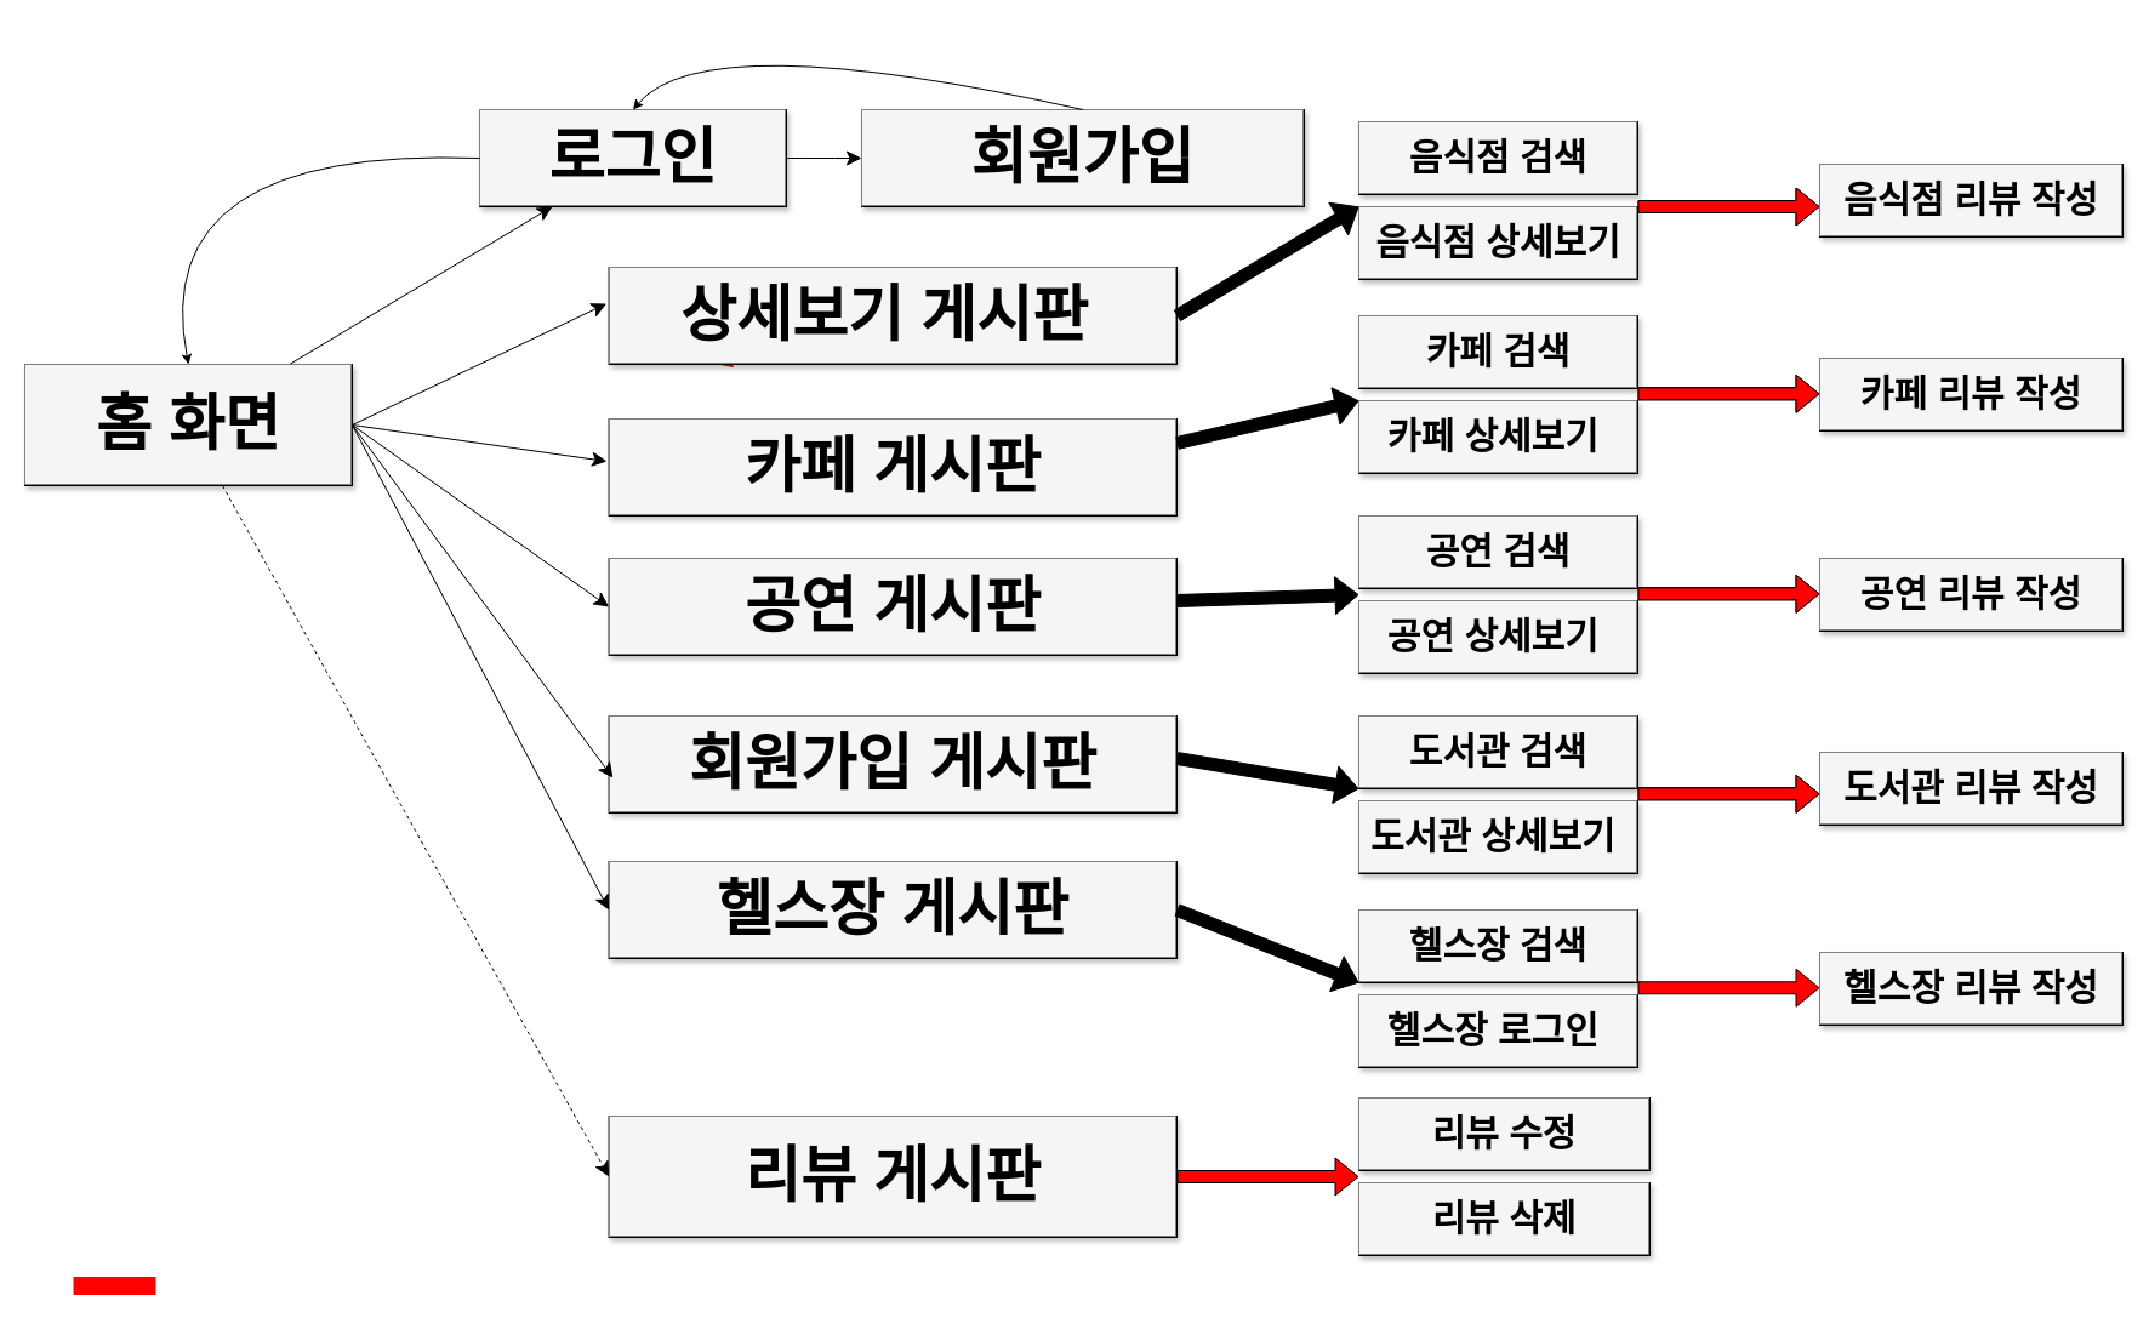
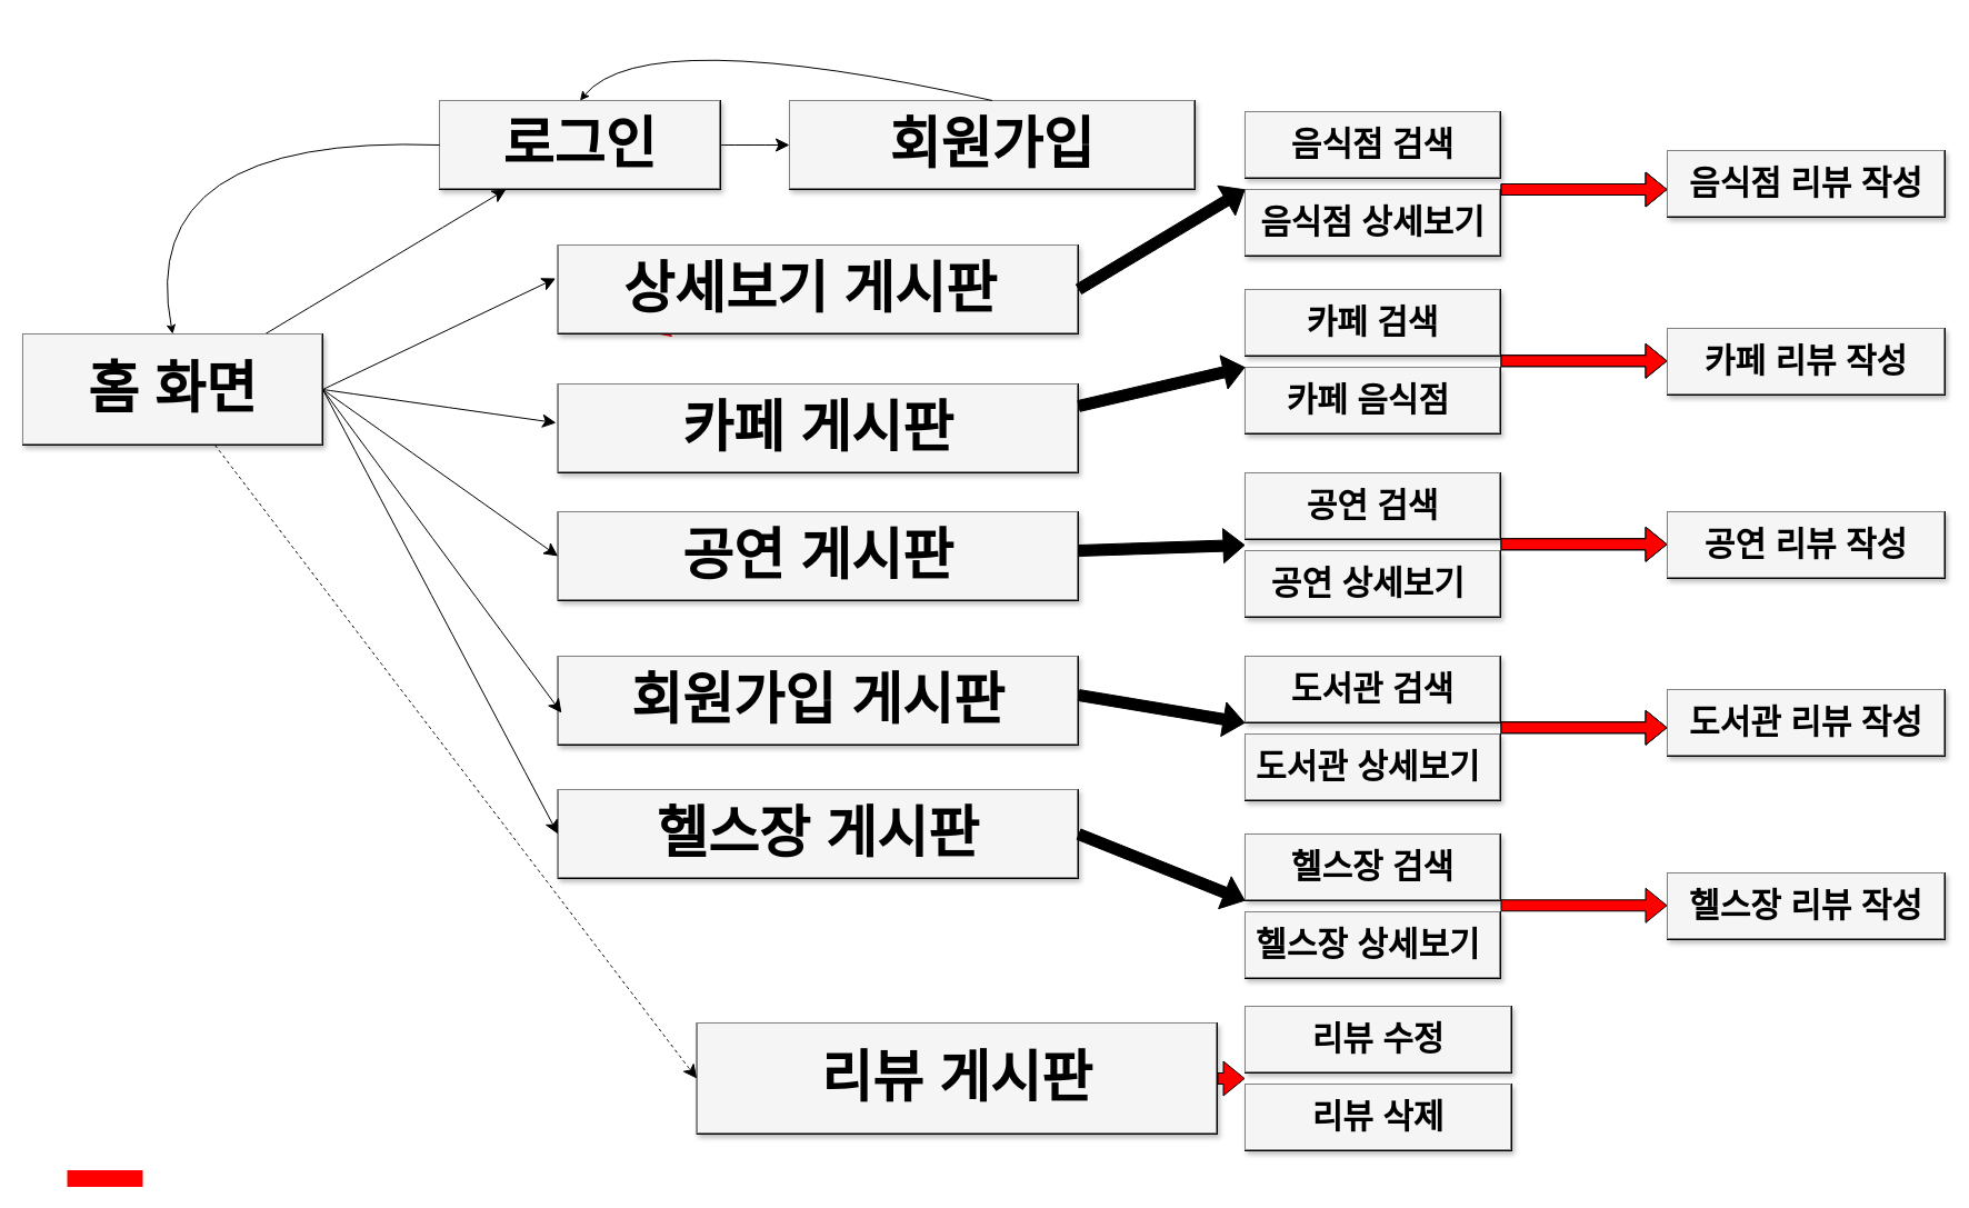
- <mxCell id="29" value="&lt;table border=&quot;1&quot; width=&quot;100%&quot; style=&quot;width: 100%; height: 100%; border-collapse: collapse; font-size: 30px;&quot;&gt;&lt;tbody&gt;&lt;tr&gt;&lt;td colspan=&quot;2&quot; align=&quot;center&quot;&gt;&lt;b&gt;&lt;font style=&quot;font-size: 30px;&quot;&gt;카페 상세보기&amp;nbsp;&lt;/font&gt;&lt;/b&gt;&lt;/td&gt;&lt;/tr&gt;&lt;/tbody&gt;&lt;/table&gt;" style="text;html=1;strokeColor=#000000;fillColor=#f5f5f5;overflow=fill;rounded=0;shadow=1;fontSize=12;align=center;verticalAlign=middle;" vertex="1" parent="27"><mxGeometry y="70" width="230" height="60" as="geometry" /></mxCell>
+ <mxCell id="29" value="&lt;table border=&quot;1&quot; width=&quot;100%&quot; style=&quot;width: 100%; height: 100%; border-collapse: collapse; font-size: 30px;&quot;&gt;&lt;tbody&gt;&lt;tr&gt;&lt;td colspan=&quot;2&quot; align=&quot;center&quot;&gt;&lt;b&gt;&lt;font style=&quot;font-size: 30px;&quot;&gt;카페 음식점&amp;nbsp;&lt;/font&gt;&lt;/b&gt;&lt;/td&gt;&lt;/tr&gt;&lt;/tbody&gt;&lt;/table&gt;" style="text;html=1;strokeColor=#000000;fillColor=#f5f5f5;overflow=fill;rounded=0;shadow=1;fontSize=12;align=center;verticalAlign=middle;" vertex="1" parent="27"><mxGeometry y="70" width="230" height="60" as="geometry" /></mxCell>
- <mxCell id="38" value="&lt;table border=&quot;1&quot; width=&quot;100%&quot; style=&quot;width: 100%; height: 100%; border-collapse: collapse; font-size: 30px;&quot;&gt;&lt;tbody&gt;&lt;tr&gt;&lt;td colspan=&quot;2&quot; align=&quot;center&quot;&gt;&lt;b style=&quot;border-color: var(--border-color);&quot;&gt;헬스장 로그인&amp;nbsp;&lt;/b&gt;&lt;br&gt;&lt;/td&gt;&lt;/tr&gt;&lt;/tbody&gt;&lt;/table&gt;" style="text;html=1;strokeColor=#000000;fillColor=#f5f5f5;overflow=fill;rounded=0;shadow=1;fontSize=12;align=center;verticalAlign=middle;" vertex="1" parent="36"><mxGeometry y="70" width="230" height="60" as="geometry" /></mxCell>
+ <mxCell id="38" value="&lt;table border=&quot;1&quot; width=&quot;100%&quot; style=&quot;width: 100%; height: 100%; border-collapse: collapse; font-size: 30px;&quot;&gt;&lt;tbody&gt;&lt;tr&gt;&lt;td colspan=&quot;2&quot; align=&quot;center&quot;&gt;&lt;b style=&quot;border-color: var(--border-color);&quot;&gt;헬스장 상세보기&amp;nbsp;&lt;/b&gt;&lt;br&gt;&lt;/td&gt;&lt;/tr&gt;&lt;/tbody&gt;&lt;/table&gt;" style="text;html=1;strokeColor=#000000;fillColor=#f5f5f5;overflow=fill;rounded=0;shadow=1;fontSize=12;align=center;verticalAlign=middle;" vertex="1" parent="36"><mxGeometry y="70" width="230" height="60" as="geometry" /></mxCell>
- <mxCell id="12" value="&lt;table border=&quot;1&quot; width=&quot;100%&quot; style=&quot;width: 100%; height: 100%; border-collapse: collapse; font-size: 50px;&quot;&gt;&lt;tbody&gt;&lt;tr&gt;&lt;td colspan=&quot;2&quot; align=&quot;center&quot;&gt;&lt;b&gt;리뷰 게시판&lt;/b&gt;&lt;/td&gt;&lt;/tr&gt;&lt;/tbody&gt;&lt;/table&gt;" style="text;html=1;strokeColor=#000000;fillColor=#f5f5f5;overflow=fill;rounded=0;shadow=1;fontSize=12;align=center;" vertex="1" parent="1"><mxGeometry x="501.6" y="920" width="468.4" height="100" as="geometry" /></mxCell>
+ <mxCell id="12" value="&lt;table border=&quot;1&quot; width=&quot;100%&quot; style=&quot;width: 100%; height: 100%; border-collapse: collapse; font-size: 50px;&quot;&gt;&lt;tbody&gt;&lt;tr&gt;&lt;td colspan=&quot;2&quot; align=&quot;center&quot;&gt;&lt;b&gt;리뷰 게시판&lt;/b&gt;&lt;/td&gt;&lt;/tr&gt;&lt;/tbody&gt;&lt;/table&gt;" style="text;html=1;strokeColor=#000000;fillColor=#f5f5f5;overflow=fill;rounded=0;shadow=1;fontSize=12;align=center;" vertex="1" parent="1"><mxGeometry x="626.6" y="920" width="468.4" height="100" as="geometry" /></mxCell>
